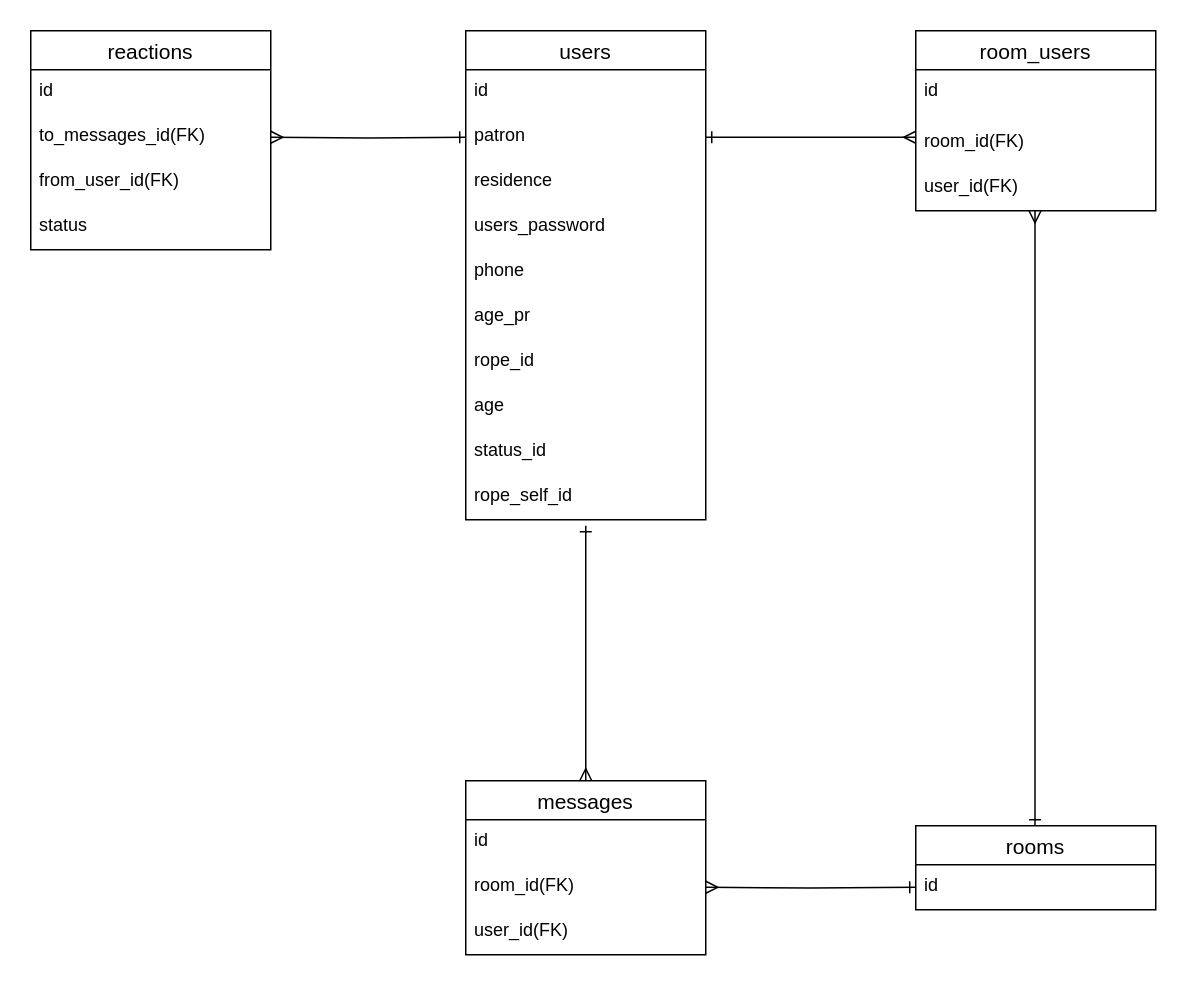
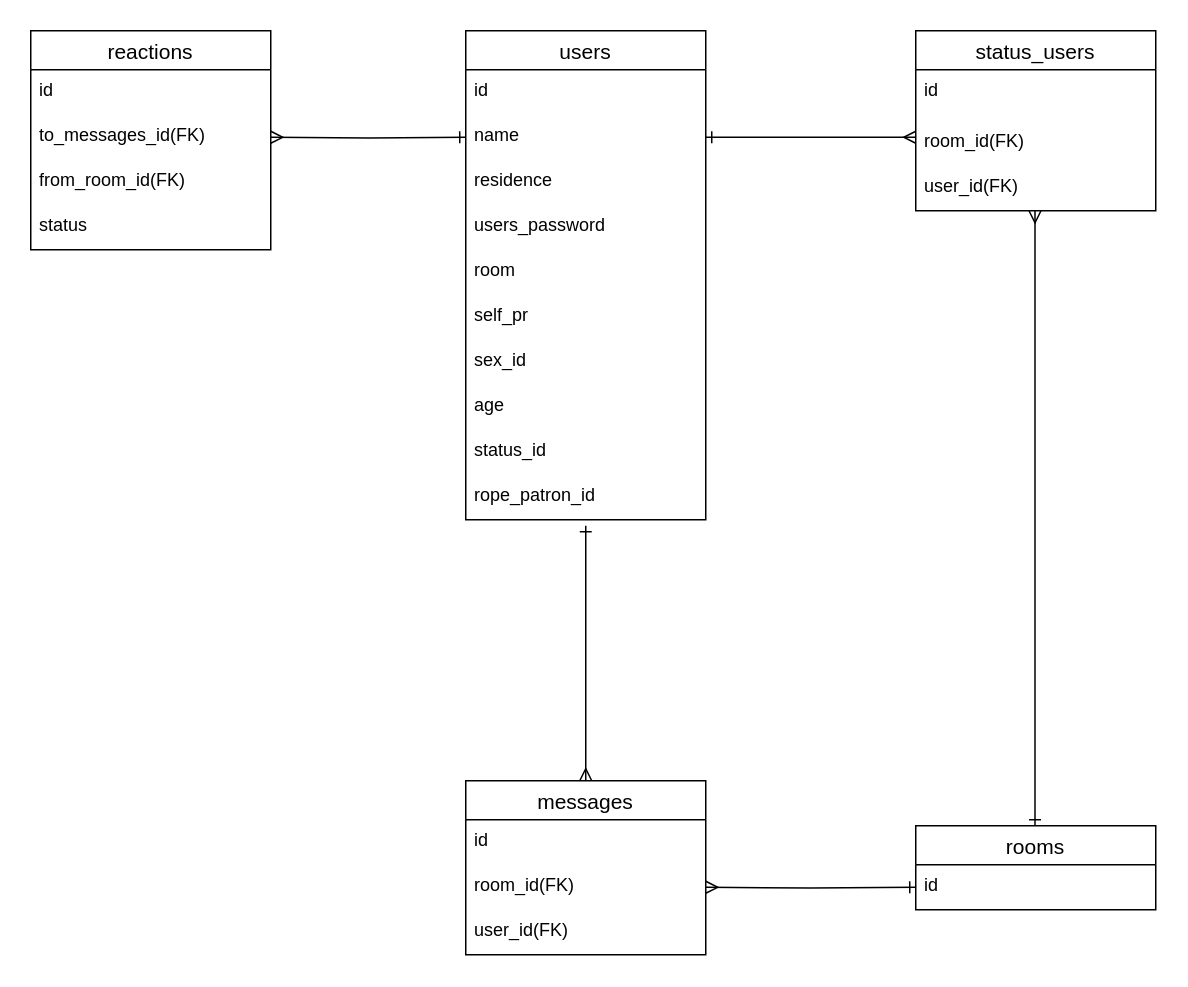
- <mxCell id="24" value="room_users" style="swimlane;fontStyle=0;childLayout=stackLayout;horizontal=1;startSize=26;horizontalStack=0;resizeParent=1;resizeParentMax=0;resizeLast=0;collapsible=1;marginBottom=0;align=center;fontSize=14;" parent="1" vertex="1"><mxGeometry x="610" y="20" width="160" height="120" as="geometry" /></mxCell>
+ <mxCell id="24" value="status_users" style="swimlane;fontStyle=0;childLayout=stackLayout;horizontal=1;startSize=26;horizontalStack=0;resizeParent=1;resizeParentMax=0;resizeLast=0;collapsible=1;marginBottom=0;align=center;fontSize=14;" parent="1" vertex="1"><mxGeometry x="610" y="20" width="160" height="120" as="geometry" /></mxCell>
- <mxCell id="4" value="patron" style="text;strokeColor=none;fillColor=none;spacingLeft=4;spacingRight=4;overflow=hidden;rotatable=0;points=[[0,0.5],[1,0.5]];portConstraint=eastwest;fontSize=12;" parent="2" vertex="1"><mxGeometry y="56" width="160" height="30" as="geometry" /></mxCell>
+ <mxCell id="4" value="name" style="text;strokeColor=none;fillColor=none;spacingLeft=4;spacingRight=4;overflow=hidden;rotatable=0;points=[[0,0.5],[1,0.5]];portConstraint=eastwest;fontSize=12;" parent="2" vertex="1"><mxGeometry y="56" width="160" height="30" as="geometry" /></mxCell>
- <mxCell id="16" value="from_user_id(FK)" style="text;strokeColor=none;fillColor=none;spacingLeft=4;spacingRight=4;overflow=hidden;rotatable=0;points=[[0,0.5],[1,0.5]];portConstraint=eastwest;fontSize=12;" vertex="1" parent="13"><mxGeometry y="86" width="160" height="30" as="geometry" /></mxCell>
+ <mxCell id="16" value="from_room_id(FK)" style="text;strokeColor=none;fillColor=none;spacingLeft=4;spacingRight=4;overflow=hidden;rotatable=0;points=[[0,0.5],[1,0.5]];portConstraint=eastwest;fontSize=12;" vertex="1" parent="13"><mxGeometry y="86" width="160" height="30" as="geometry" /></mxCell>
- <mxCell id="7" value="phone" style="text;strokeColor=none;fillColor=none;spacingLeft=4;spacingRight=4;overflow=hidden;rotatable=0;points=[[0,0.5],[1,0.5]];portConstraint=eastwest;fontSize=12;" parent="2" vertex="1"><mxGeometry y="146" width="160" height="30" as="geometry" /></mxCell>
+ <mxCell id="7" value="room" style="text;strokeColor=none;fillColor=none;spacingLeft=4;spacingRight=4;overflow=hidden;rotatable=0;points=[[0,0.5],[1,0.5]];portConstraint=eastwest;fontSize=12;" parent="2" vertex="1"><mxGeometry y="146" width="160" height="30" as="geometry" /></mxCell>
- <mxCell id="8" value="age_pr" style="text;strokeColor=none;fillColor=none;spacingLeft=4;spacingRight=4;overflow=hidden;rotatable=0;points=[[0,0.5],[1,0.5]];portConstraint=eastwest;fontSize=12;" parent="2" vertex="1"><mxGeometry y="176" width="160" height="30" as="geometry" /></mxCell>
+ <mxCell id="8" value="self_pr" style="text;strokeColor=none;fillColor=none;spacingLeft=4;spacingRight=4;overflow=hidden;rotatable=0;points=[[0,0.5],[1,0.5]];portConstraint=eastwest;fontSize=12;" parent="2" vertex="1"><mxGeometry y="176" width="160" height="30" as="geometry" /></mxCell>
- <mxCell id="9" value="rope_id" style="text;strokeColor=none;fillColor=none;spacingLeft=4;spacingRight=4;overflow=hidden;rotatable=0;points=[[0,0.5],[1,0.5]];portConstraint=eastwest;fontSize=12;" parent="2" vertex="1"><mxGeometry y="206" width="160" height="30" as="geometry" /></mxCell>
+ <mxCell id="9" value="sex_id" style="text;strokeColor=none;fillColor=none;spacingLeft=4;spacingRight=4;overflow=hidden;rotatable=0;points=[[0,0.5],[1,0.5]];portConstraint=eastwest;fontSize=12;" parent="2" vertex="1"><mxGeometry y="206" width="160" height="30" as="geometry" /></mxCell>
- <mxCell id="12" value="rope_self_id" style="text;strokeColor=none;fillColor=none;spacingLeft=4;spacingRight=4;overflow=hidden;rotatable=0;points=[[0,0.5],[1,0.5]];portConstraint=eastwest;fontSize=12;" parent="2" vertex="1"><mxGeometry y="296" width="160" height="30" as="geometry" /></mxCell>
+ <mxCell id="12" value="rope_patron_id" style="text;strokeColor=none;fillColor=none;spacingLeft=4;spacingRight=4;overflow=hidden;rotatable=0;points=[[0,0.5],[1,0.5]];portConstraint=eastwest;fontSize=12;" parent="2" vertex="1"><mxGeometry y="296" width="160" height="30" as="geometry" /></mxCell>
